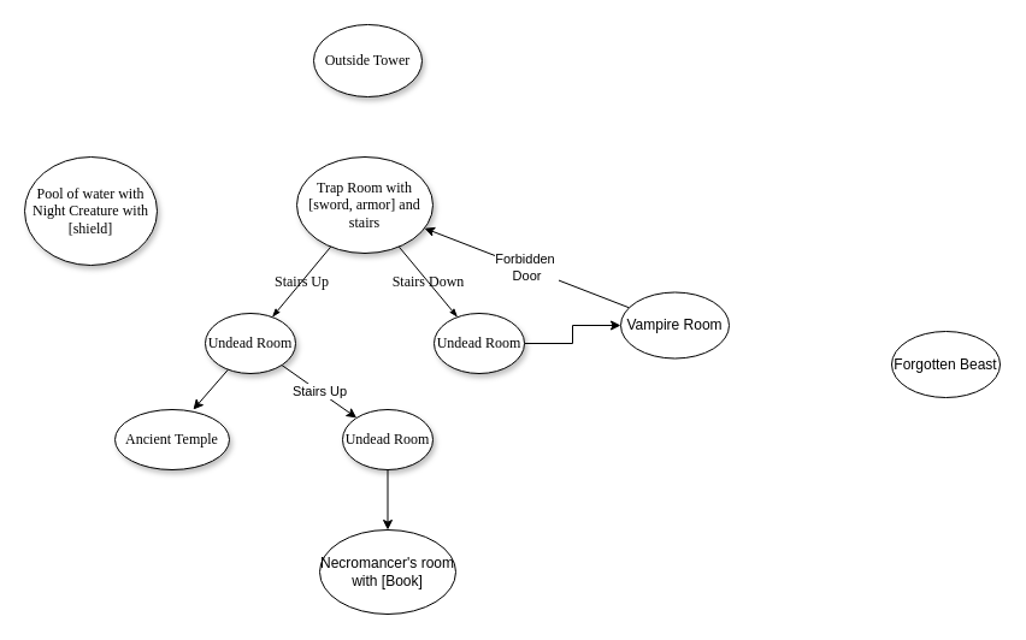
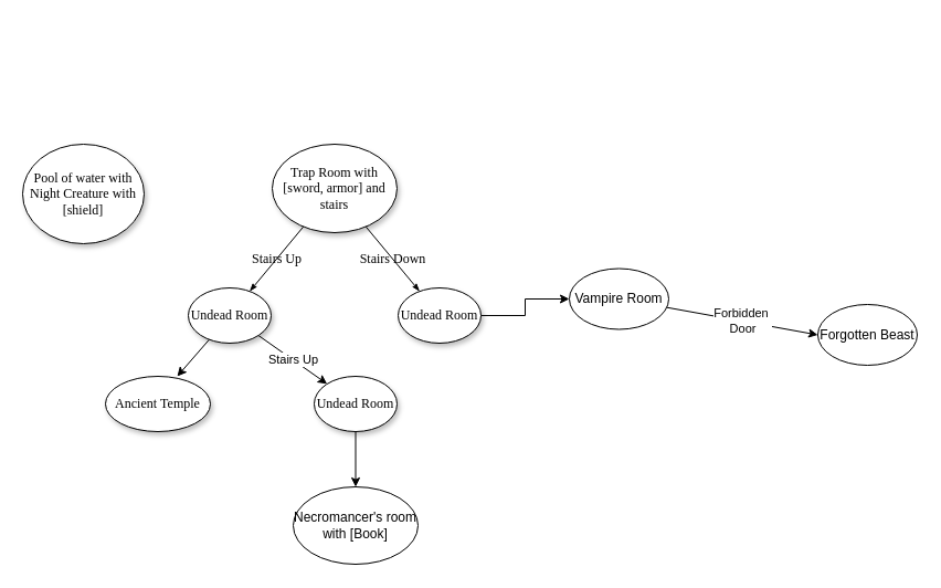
- <mxCell id="2" value="Outside Tower" style="ellipse;whiteSpace=wrap;html=1;rounded=0;shadow=1;comic=0;labelBackgroundColor=none;strokeColor=#000000;strokeWidth=1;fillColor=#FFFFFF;fontFamily=Verdana;fontSize=12;fontColor=#000000;align=center;" parent="1" vertex="1"><mxGeometry x="260" y="20" width="90" height="60" as="geometry" /></mxCell>
- <mxCell id="12" value="Forbidden&amp;nbsp;&lt;br&gt;Door" style="edgeStyle=none;rounded=0;orthogonalLoop=1;jettySize=auto;html=1;" edge="1" parent="1" source="13" target="5"><mxGeometry relative="1" as="geometry"><mxPoint x="720" y="285" as="targetPoint" /></mxGeometry></mxCell>
+ <mxCell id="12" value="Forbidden&amp;nbsp;&lt;br&gt;Door" style="edgeStyle=none;rounded=0;orthogonalLoop=1;jettySize=auto;html=1;entryX=0;entryY=0.5;entryDx=0;entryDy=0;" edge="1" parent="1" source="13" target="18"><mxGeometry relative="1" as="geometry"><mxPoint x="720" y="285" as="targetPoint" /></mxGeometry></mxCell>
